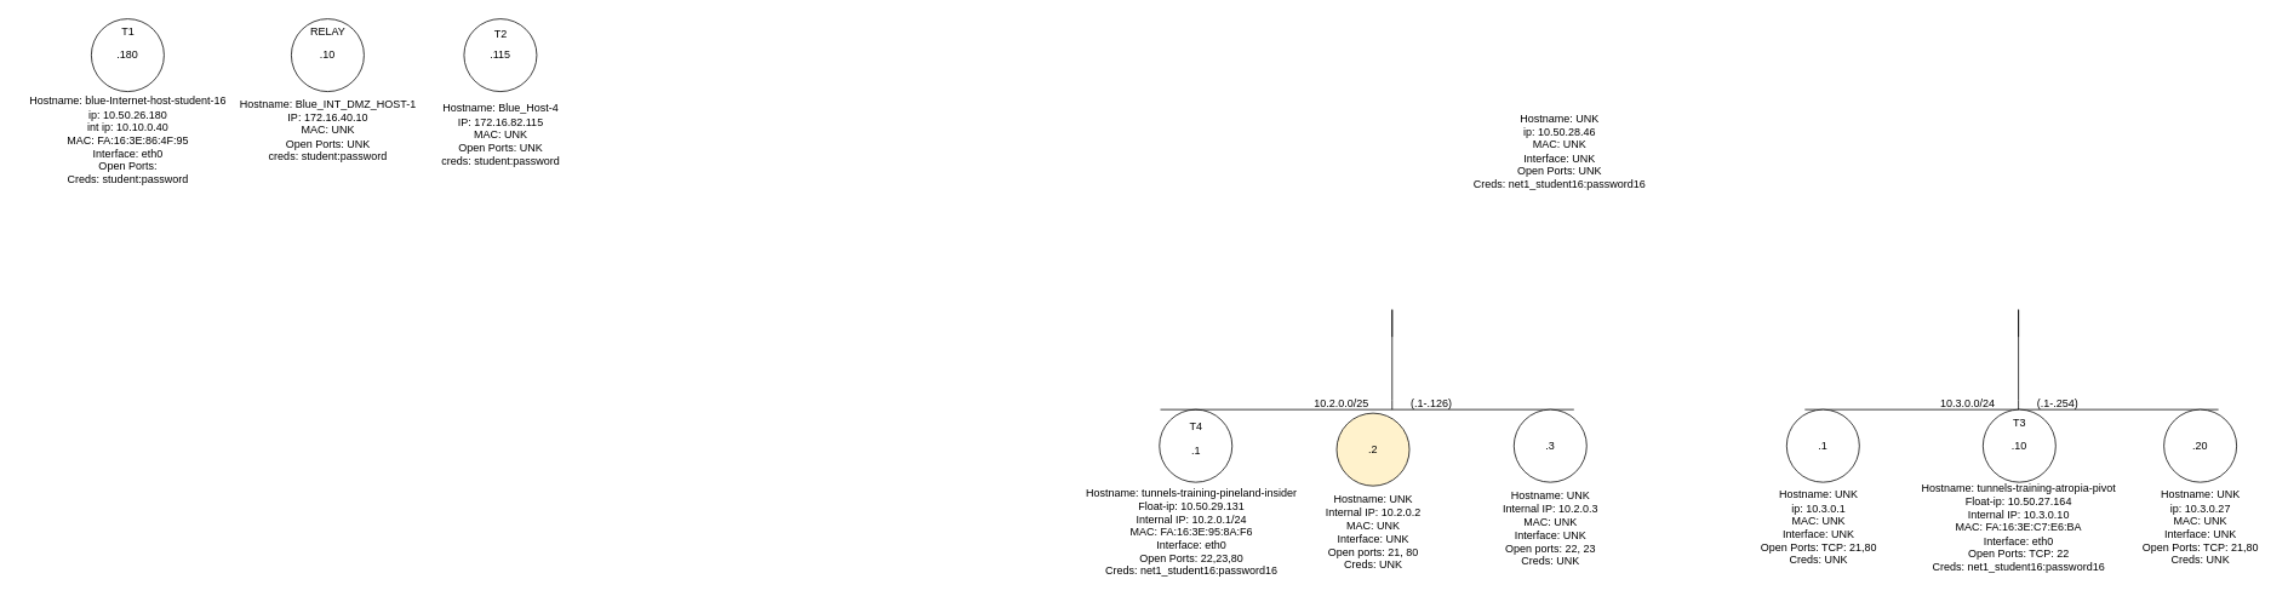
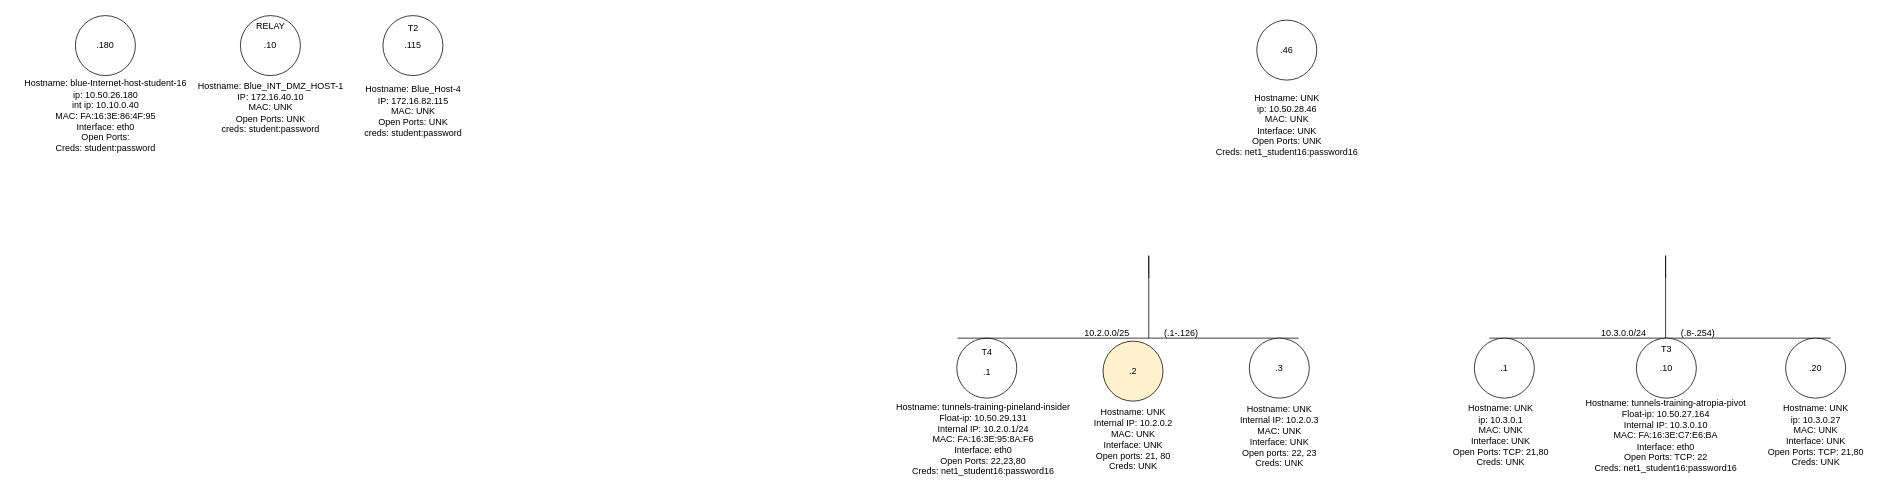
- <mxCell id="9" value="T1" style="text;html=1;align=center;verticalAlign=middle;resizable=0;points=[];autosize=1;strokeColor=none;fillColor=none;" vertex="1" parent="1"><mxGeometry x="120" y="20" width="40" height="30" as="geometry" /></mxCell>
+ <mxCell id="3" value=".46" style="ellipse;whiteSpace=wrap;html=1;aspect=fixed;" vertex="1" parent="1"><mxGeometry x="1675" y="26" width="80" height="80" as="geometry" /></mxCell>
- <mxCell id="22" value="(.1-.254)" style="text;html=1;align=center;verticalAlign=middle;resizable=0;points=[];autosize=1;strokeColor=none;fillColor=none;" vertex="1" parent="1"><mxGeometry x="2228" y="429" width="70" height="30" as="geometry" /></mxCell>
+ <mxCell id="22" value="(.8-.254)" style="text;html=1;align=center;verticalAlign=middle;resizable=0;points=[];autosize=1;strokeColor=none;fillColor=none;" vertex="1" parent="1"><mxGeometry x="2228" y="429" width="70" height="30" as="geometry" /></mxCell>
